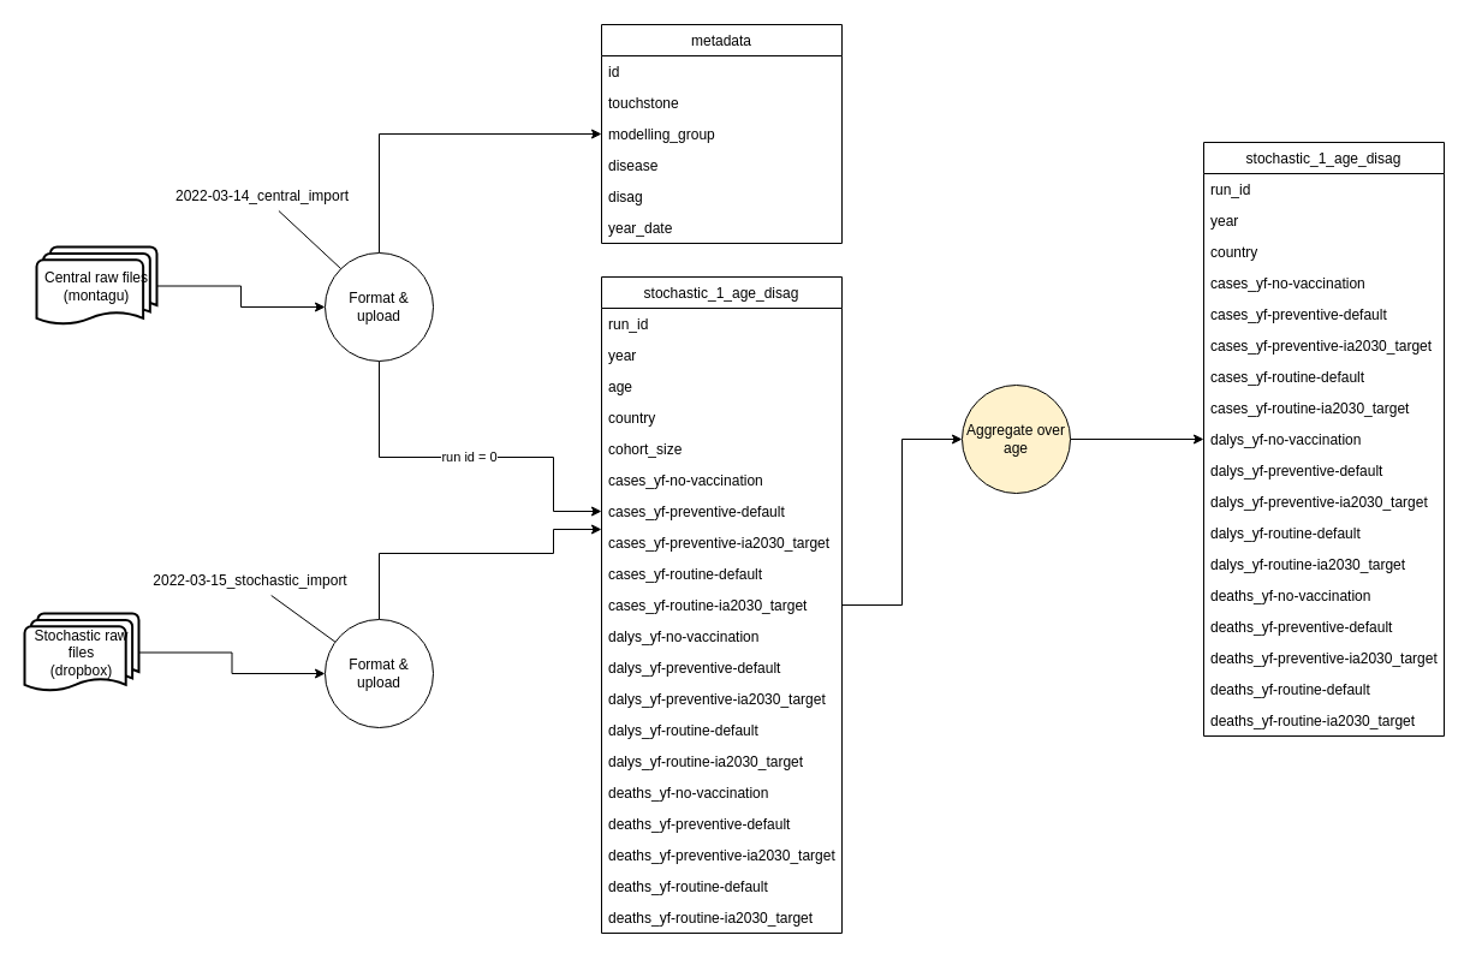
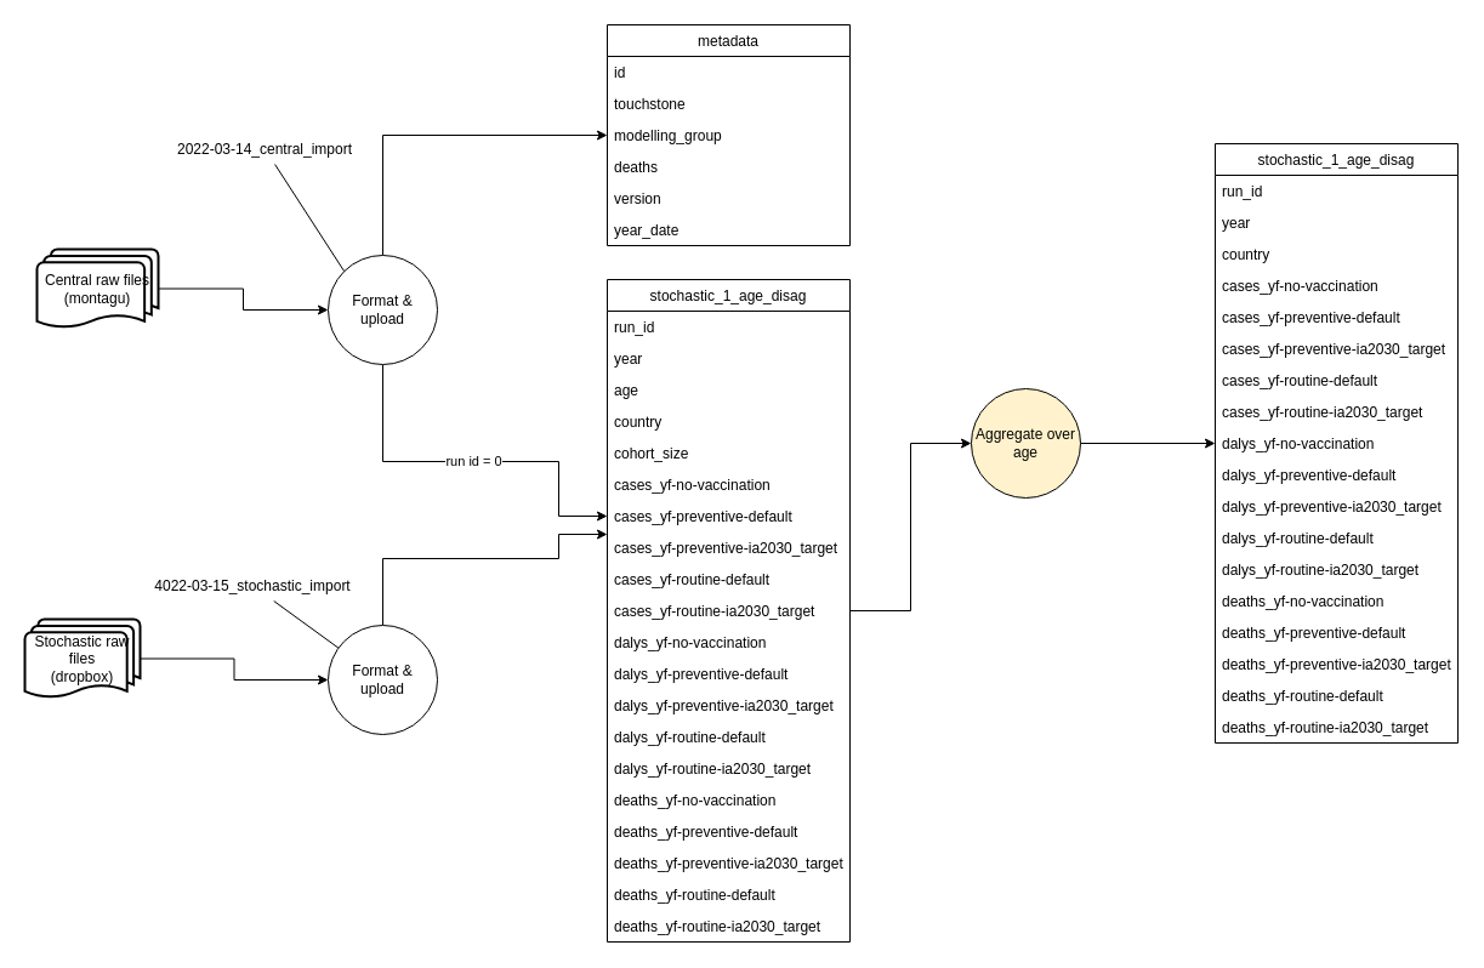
- <mxCell id="37" value="disease" style="text;strokeColor=none;fillColor=none;align=left;verticalAlign=top;spacingLeft=4;spacingRight=4;overflow=hidden;rotatable=0;points=[[0,0.5],[1,0.5]];portConstraint=eastwest;" vertex="1" parent="33"><mxGeometry y="104" width="200" height="26" as="geometry" /></mxCell>
+ <mxCell id="37" value="deaths" style="text;strokeColor=none;fillColor=none;align=left;verticalAlign=top;spacingLeft=4;spacingRight=4;overflow=hidden;rotatable=0;points=[[0,0.5],[1,0.5]];portConstraint=eastwest;" vertex="1" parent="33"><mxGeometry y="104" width="200" height="26" as="geometry" /></mxCell>
- <mxCell id="62" value="2022-03-14_central_import" style="text;html=1;strokeColor=none;fillColor=none;align=center;verticalAlign=middle;whiteSpace=wrap;rounded=0;" vertex="1" parent="1"><mxGeometry x="130" y="150" width="176" height="25" as="geometry" /></mxCell>
+ <mxCell id="62" value="2022-03-14_central_import" style="text;html=1;strokeColor=none;fillColor=none;align=center;verticalAlign=middle;whiteSpace=wrap;rounded=0;" vertex="1" parent="1"><mxGeometry x="130" y="110" width="176" height="25" as="geometry" /></mxCell>
- <mxCell id="38" value="disag" style="text;strokeColor=none;fillColor=none;align=left;verticalAlign=top;spacingLeft=4;spacingRight=4;overflow=hidden;rotatable=0;points=[[0,0.5],[1,0.5]];portConstraint=eastwest;" vertex="1" parent="33"><mxGeometry y="130" width="200" height="26" as="geometry" /></mxCell>
+ <mxCell id="38" value="version" style="text;strokeColor=none;fillColor=none;align=left;verticalAlign=top;spacingLeft=4;spacingRight=4;overflow=hidden;rotatable=0;points=[[0,0.5],[1,0.5]];portConstraint=eastwest;" vertex="1" parent="33"><mxGeometry y="130" width="200" height="26" as="geometry" /></mxCell>
- <mxCell id="64" value="2022-03-15_stochastic_import" style="text;html=1;strokeColor=none;fillColor=none;align=center;verticalAlign=middle;whiteSpace=wrap;rounded=0;" vertex="1" parent="1"><mxGeometry x="120" y="470" width="176" height="25" as="geometry" /></mxCell>
+ <mxCell id="64" value="4022-03-15_stochastic_import" style="text;html=1;strokeColor=none;fillColor=none;align=center;verticalAlign=middle;whiteSpace=wrap;rounded=0;" vertex="1" parent="1"><mxGeometry x="120" y="470" width="176" height="25" as="geometry" /></mxCell>
